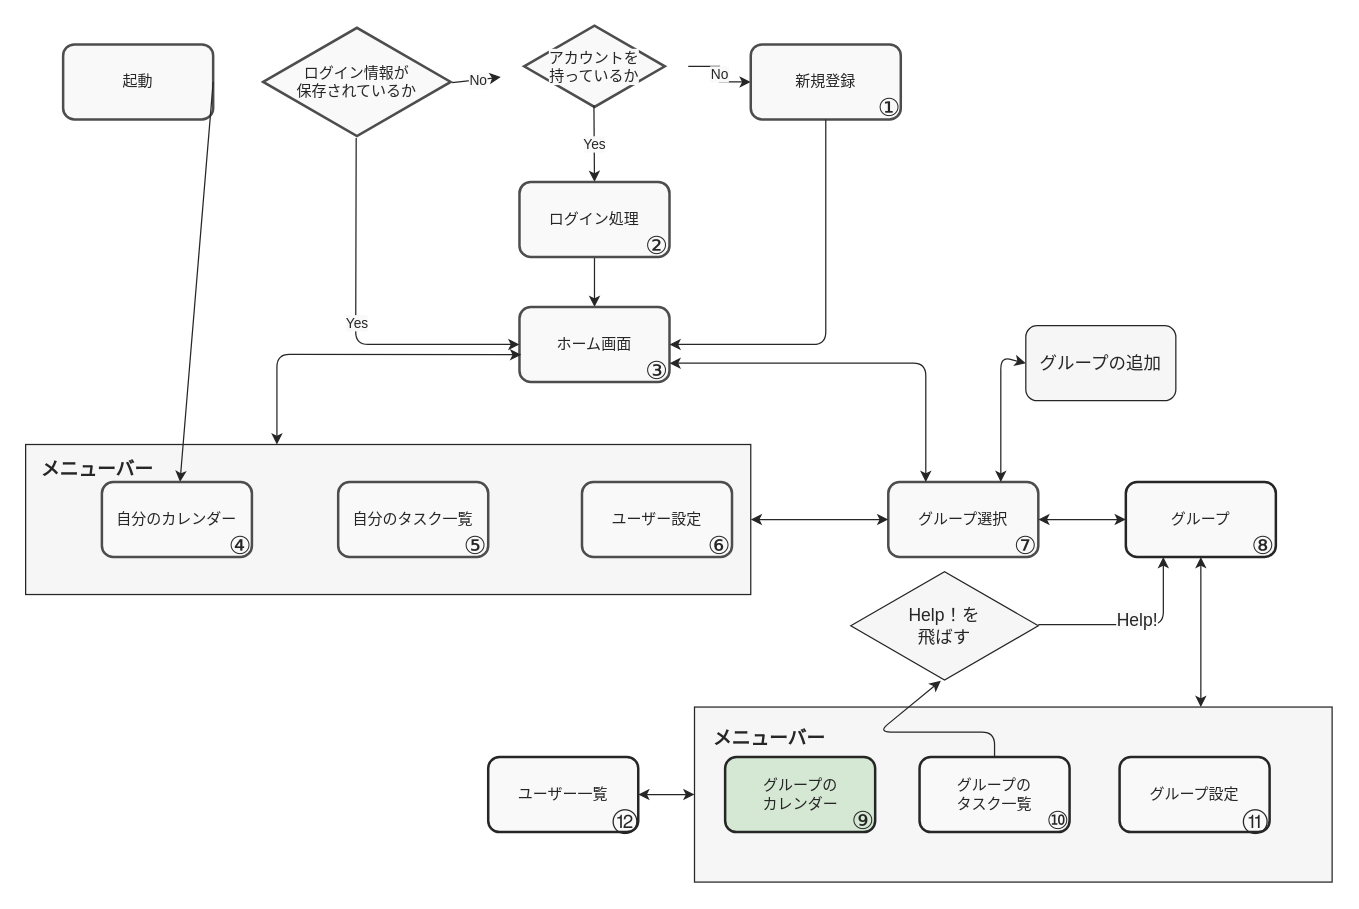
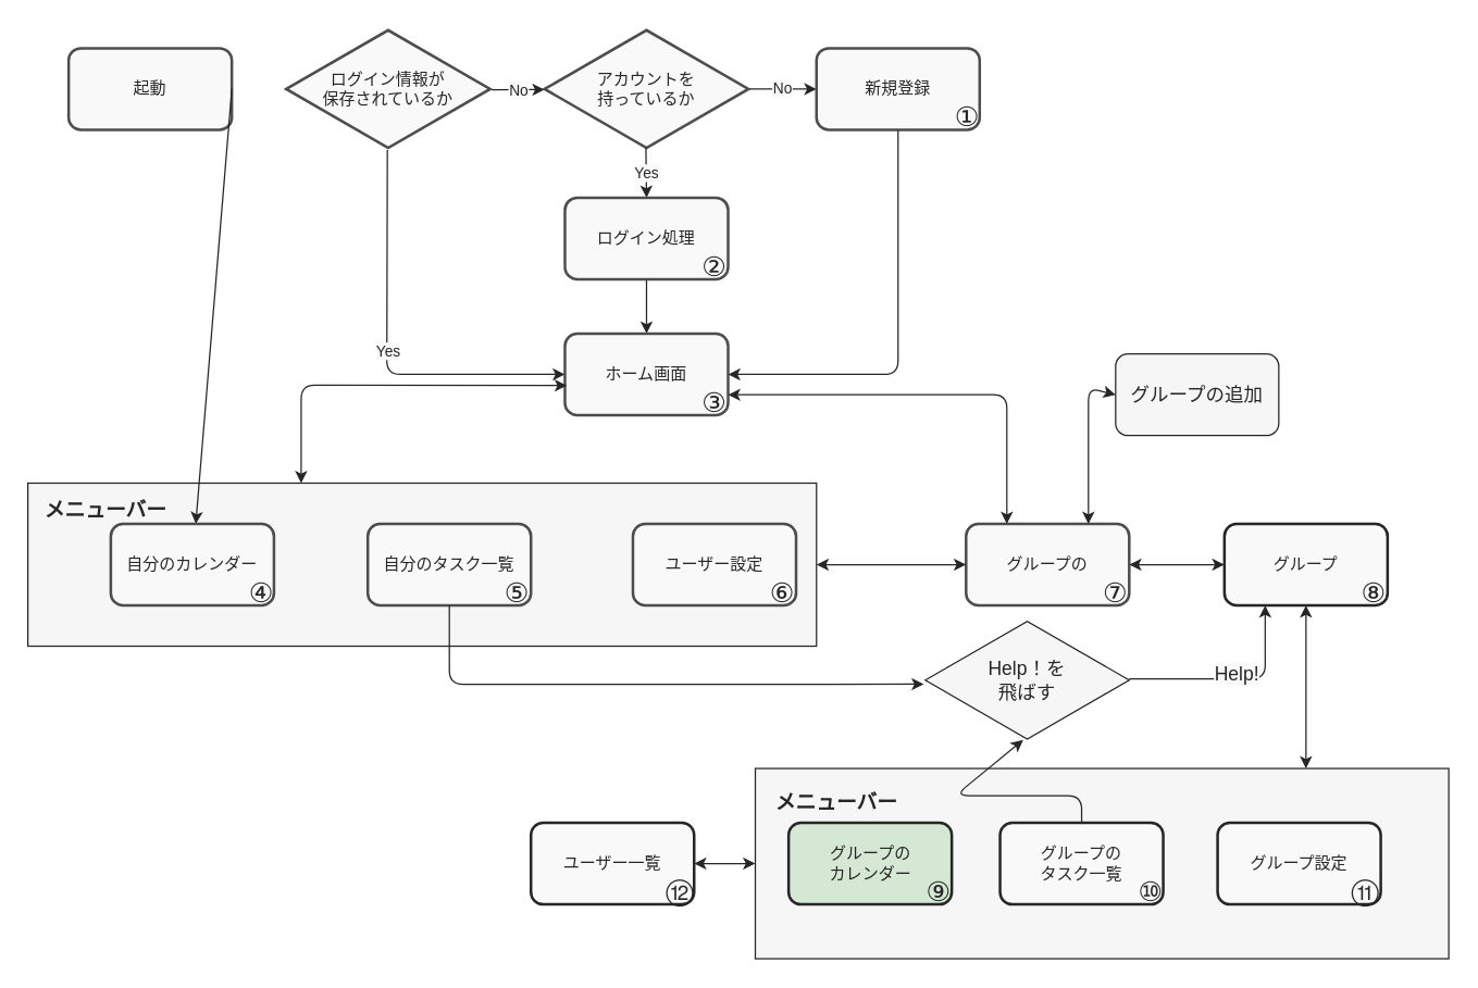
- <mxCell id="10" value="アカウントを&lt;br&gt;持っているか" style="html=1;whiteSpace=wrap;aspect=fixed;shape=isoRectangle;labelBackgroundColor=#F9F9F9;fontColor=#262626;strokeColor=#4D4D4D;strokeWidth=2;fillColor=#F9F9F9;" parent="1" vertex="1"><mxGeometry x="400" y="20" width="150" height="65" as="geometry" /></mxCell>
+ <mxCell id="10" value="アカウントを&lt;br&gt;持っているか" style="html=1;whiteSpace=wrap;aspect=fixed;shape=isoRectangle;labelBackgroundColor=#F9F9F9;fontColor=#262626;strokeColor=#4D4D4D;strokeWidth=2;fillColor=#F9F9F9;" parent="1" vertex="1"><mxGeometry x="400" y="20" width="150" height="90" as="geometry" /></mxCell>
- <mxCell id="23" value="グループ選択" style="rounded=1;whiteSpace=wrap;html=1;labelBackgroundColor=#F9F9F9;fontColor=#262626;strokeColor=#4D4D4D;strokeWidth=2;fillColor=#F9F9F9;" parent="1" vertex="1"><mxGeometry x="710" y="385" width="120" height="60" as="geometry" /></mxCell>
+ <mxCell id="23" value="グループの" style="rounded=1;whiteSpace=wrap;html=1;labelBackgroundColor=#F9F9F9;fontColor=#262626;strokeColor=#4D4D4D;strokeWidth=2;fillColor=#F9F9F9;" parent="1" vertex="1"><mxGeometry x="710" y="385" width="120" height="60" as="geometry" /></mxCell>
+ <mxCell id="40" value="" style="endArrow=classic;html=1;fontSize=14;fontColor=#262626;strokeColor=#262626;exitX=0.5;exitY=1;exitDx=0;exitDy=0;entryX=-0.007;entryY=0.533;entryDx=0;entryDy=0;entryPerimeter=0;" parent="1" source="21" target="39" edge="1"><mxGeometry width="50" height="50" relative="1" as="geometry"><mxPoint x="570" y="375" as="sourcePoint" /><mxPoint x="620" y="325" as="targetPoint" /><Array as="points"><mxPoint x="330" y="503" /></Array></mxGeometry></mxCell>
